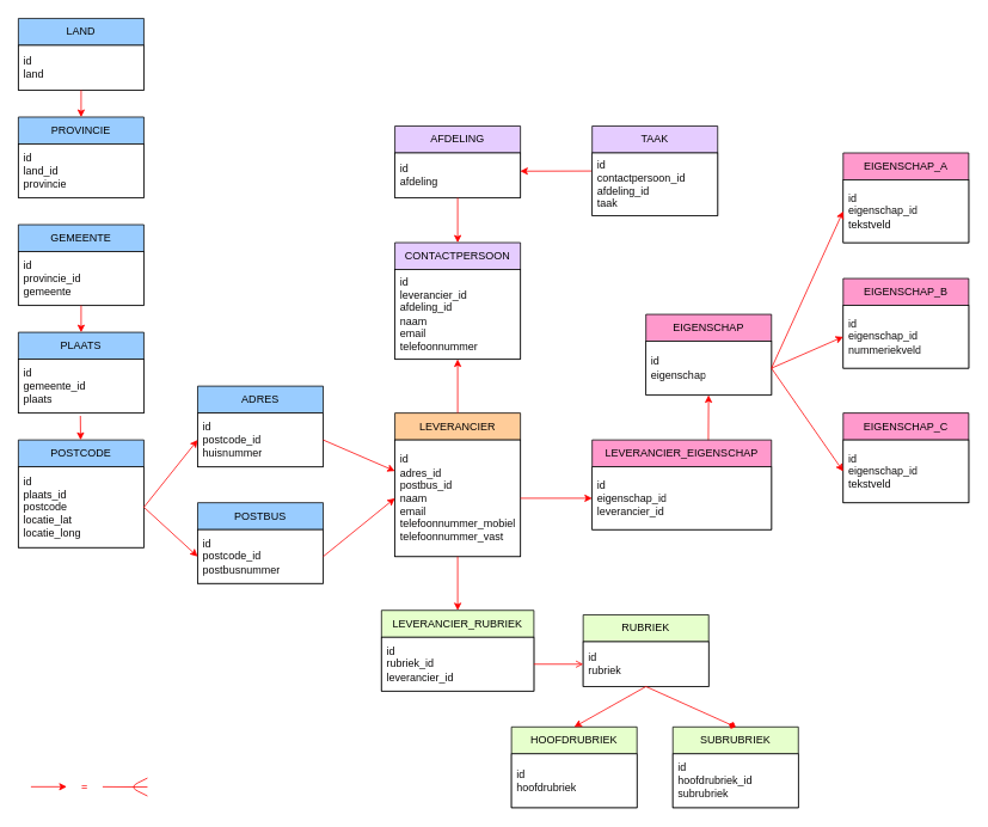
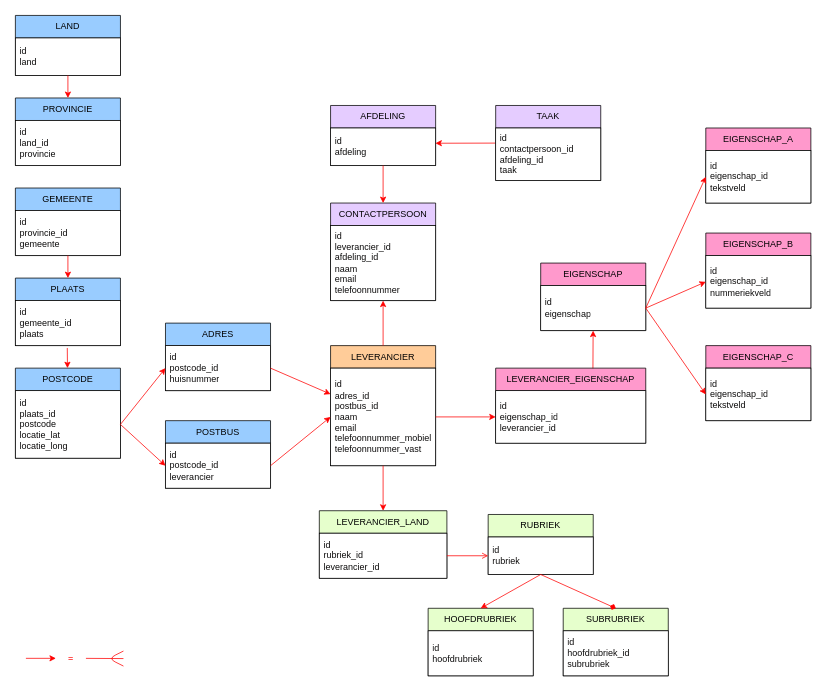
- <mxCell id="15" value="&lt;font color=&quot;#0d0c0c&quot;&gt;id&lt;br&gt;postcode_id&lt;br&gt;postbusnummer&lt;br&gt;&lt;/font&gt;" style="text;strokeColor=#000000;fillColor=#FFFFFF;align=left;verticalAlign=middle;spacingLeft=4;spacingRight=4;overflow=hidden;points=[[0,0.5],[1,0.5]];portConstraint=eastwest;rotatable=0;whiteSpace=wrap;html=1;" vertex="1" parent="14"><mxGeometry y="30" width="140" height="60" as="geometry" /></mxCell>
+ <mxCell id="15" value="&lt;font color=&quot;#0d0c0c&quot;&gt;id&lt;br&gt;postcode_id&lt;br&gt;leverancier&lt;br&gt;&lt;/font&gt;" style="text;strokeColor=#000000;fillColor=#FFFFFF;align=left;verticalAlign=middle;spacingLeft=4;spacingRight=4;overflow=hidden;points=[[0,0.5],[1,0.5]];portConstraint=eastwest;rotatable=0;whiteSpace=wrap;html=1;" vertex="1" parent="14"><mxGeometry y="30" width="140" height="60" as="geometry" /></mxCell>
- <mxCell id="29" value="&lt;font color=&quot;#030303&quot;&gt;LEVERANCIER_RUBRIEK&lt;/font&gt;" style="swimlane;fontStyle=0;childLayout=stackLayout;horizontal=1;startSize=30;horizontalStack=0;resizeParent=1;resizeParentMax=0;resizeLast=0;collapsible=1;marginBottom=0;whiteSpace=wrap;html=1;fillColor=#E6FFCC;strokeColor=#000000;" vertex="1" parent="1"><mxGeometry x="425" y="680" width="170" height="90" as="geometry" /></mxCell>
+ <mxCell id="29" value="&lt;font color=&quot;#030303&quot;&gt;LEVERANCIER_LAND&lt;/font&gt;" style="swimlane;fontStyle=0;childLayout=stackLayout;horizontal=1;startSize=30;horizontalStack=0;resizeParent=1;resizeParentMax=0;resizeLast=0;collapsible=1;marginBottom=0;whiteSpace=wrap;html=1;fillColor=#E6FFCC;strokeColor=#000000;" vertex="1" parent="1"><mxGeometry x="425" y="680" width="170" height="90" as="geometry" /></mxCell>
